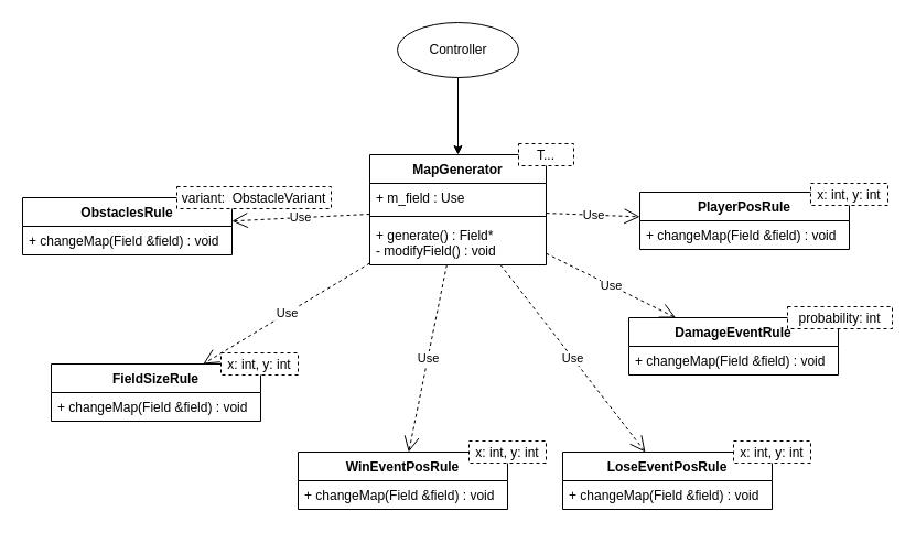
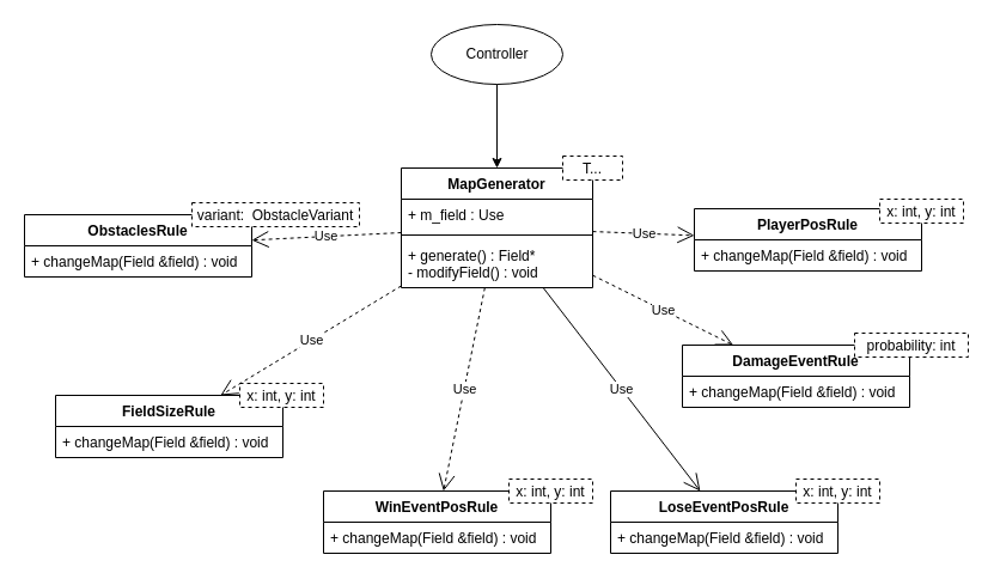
- <mxCell id="29" value="Use" style="endArrow=open;endSize=12;dashed=1;html=1;rounded=0;" edge="1" parent="1" source="3" target="15"><mxGeometry width="160" relative="1" as="geometry"><mxPoint x="414.837" y="250" as="sourcePoint" /><mxPoint x="380.285" y="420" as="targetPoint" /></mxGeometry></mxCell>
+ <mxCell id="29" value="Use" style="endArrow=open;endSize=12;dashed=0;html=1;rounded=0;" edge="1" parent="1" source="3" target="15"><mxGeometry width="160" relative="1" as="geometry"><mxPoint x="414.837" y="250" as="sourcePoint" /><mxPoint x="380.285" y="420" as="targetPoint" /></mxGeometry></mxCell>
